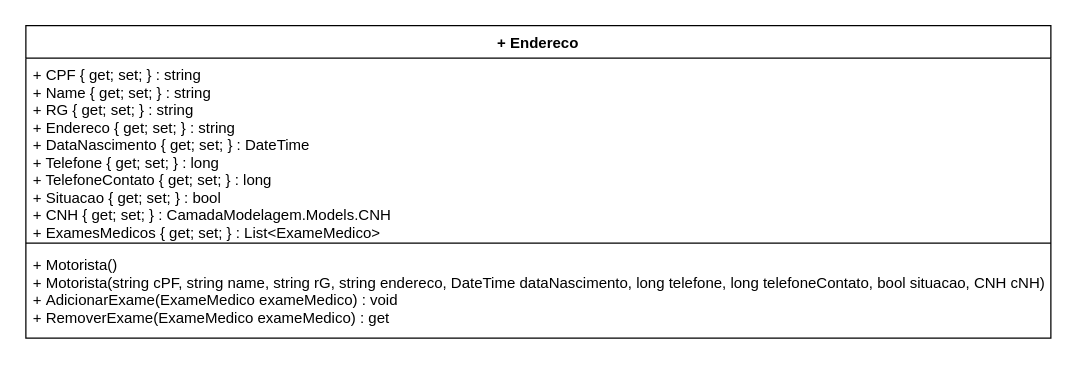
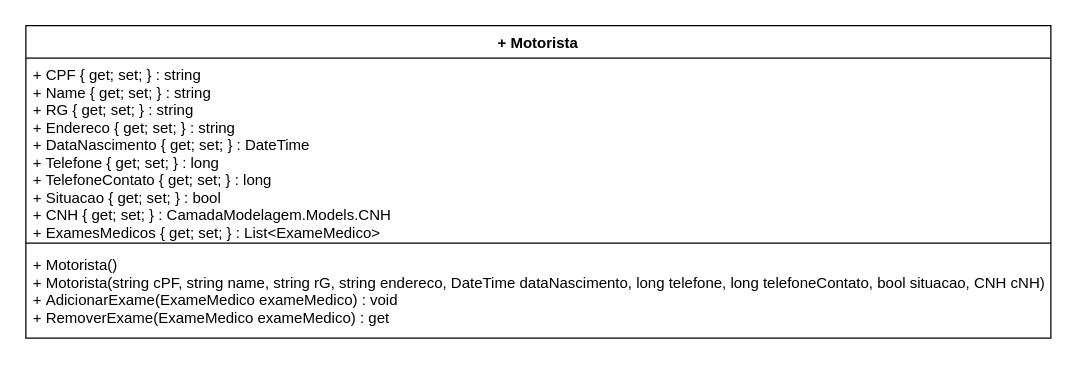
- <mxCell id="2" value="+ Endereco" style="swimlane;fontStyle=1;align=center;verticalAlign=top;childLayout=stackLayout;horizontal=1;startSize=26;horizontalStack=0;resizeParent=1;resizeParentMax=0;resizeLast=0;collapsible=1;marginBottom=0;" vertex="1" parent="1"><mxGeometry x="20" y="20" width="820" height="250" as="geometry" /></mxCell>
+ <mxCell id="2" value="+ Motorista" style="swimlane;fontStyle=1;align=center;verticalAlign=top;childLayout=stackLayout;horizontal=1;startSize=26;horizontalStack=0;resizeParent=1;resizeParentMax=0;resizeLast=0;collapsible=1;marginBottom=0;" vertex="1" parent="1"><mxGeometry x="20" y="20" width="820" height="250" as="geometry" /></mxCell>
